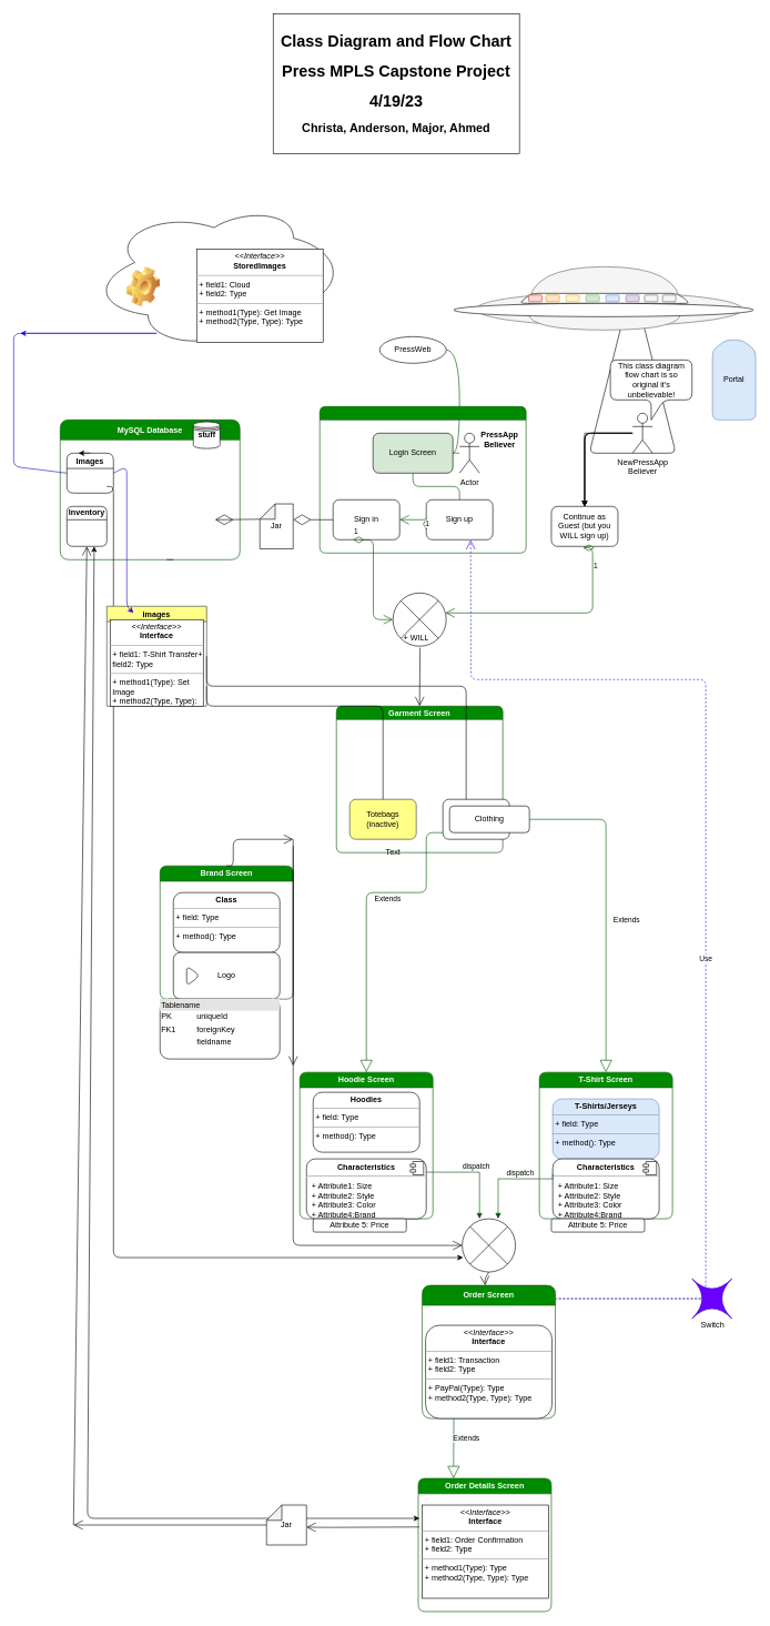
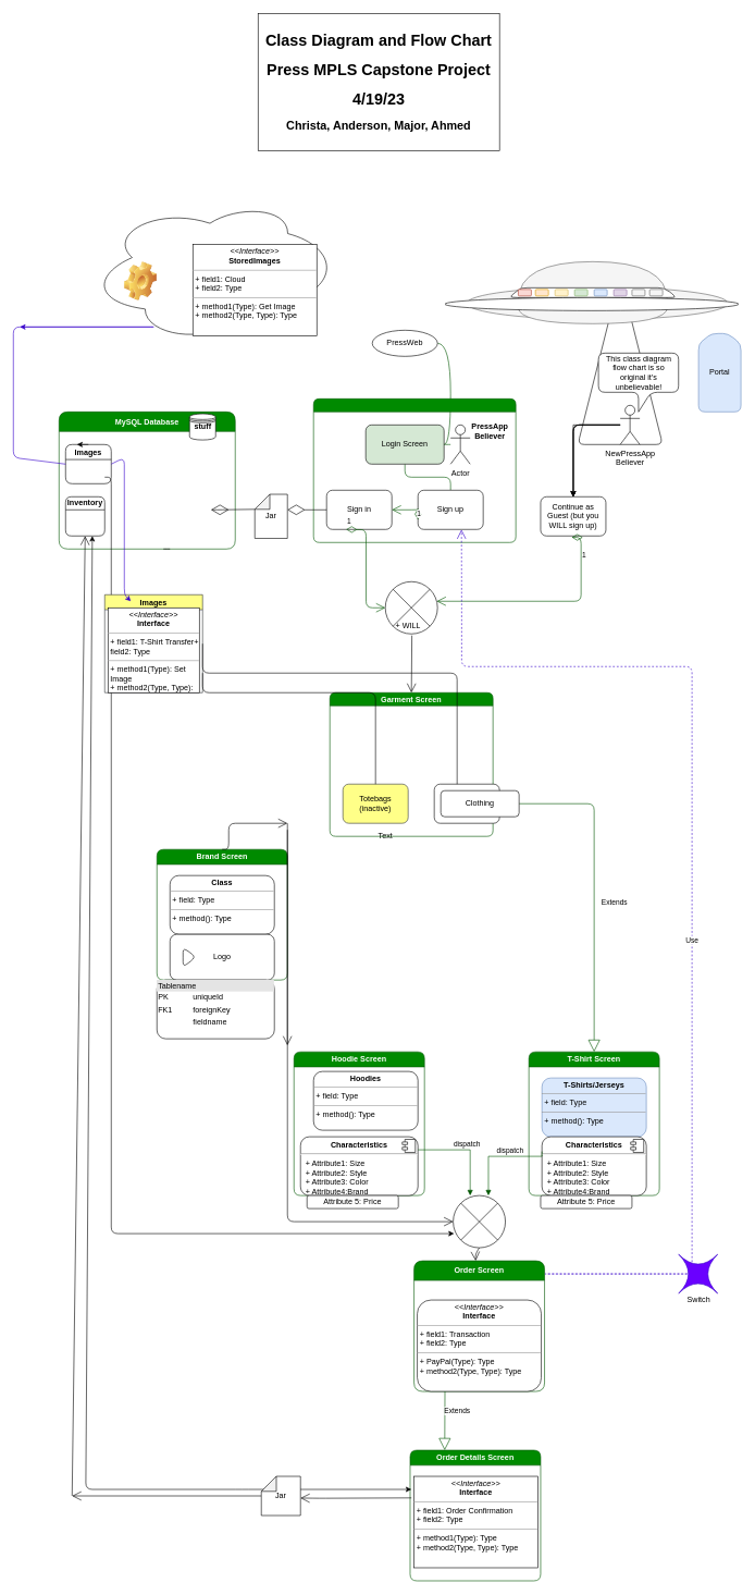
- <mxCell id="106" value="&lt;h1&gt;Class Diagram and Flow Chart&lt;/h1&gt;&lt;h1&gt;Press MPLS Capstone Project&lt;/h1&gt;&lt;h1&gt;4/19/23&lt;/h1&gt;&lt;h2&gt;Christa, Anderson, Major, Ahmed&lt;/h2&gt;" style="rounded=0;whiteSpace=wrap;html=1;" vertex="1" parent="1"><mxGeometry x="410" y="20" width="370" height="210" as="geometry" /></mxCell>
+ <mxCell id="106" value="&lt;h1&gt;Class Diagram and Flow Chart&lt;/h1&gt;&lt;h1&gt;Press MPLS Capstone Project&lt;/h1&gt;&lt;h1&gt;4/19/23&lt;/h1&gt;&lt;h2&gt;Christa, Anderson, Major, Ahmed&lt;/h2&gt;" style="rounded=0;whiteSpace=wrap;html=1;" vertex="1" parent="1"><mxGeometry x="395" y="20" width="370" height="210" as="geometry" /></mxCell>
- <mxCell id="42" value="Extends" style="endArrow=block;endSize=16;endFill=0;html=1;rounded=1;entryX=0.5;entryY=0;entryDx=0;entryDy=0;exitX=0.25;exitY=1;exitDx=0;exitDy=0;fillColor=#008a00;strokeColor=#005700;" parent="1" source="85" target="38" edge="1"><mxGeometry x="-0.172" y="10" width="160" relative="1" as="geometry"><mxPoint x="650" y="1690" as="sourcePoint" /><mxPoint x="810" y="1690" as="targetPoint" /><Array as="points"><mxPoint x="640" y="1250" /><mxPoint x="640" y="1340" /><mxPoint x="550" y="1340" /></Array><mxPoint as="offset" /></mxGeometry></mxCell>
- <mxCell id="39" value="&lt;p style=&quot;margin:0px;margin-top:4px;text-align:center;&quot;&gt;&lt;b&gt;Hoodies&lt;/b&gt;&lt;/p&gt;&lt;hr size=&quot;1&quot;&gt;&lt;p style=&quot;margin:0px;margin-left:4px;&quot;&gt;+ field: Type&lt;/p&gt;&lt;hr size=&quot;1&quot;&gt;&lt;p style=&quot;margin:0px;margin-left:4px;&quot;&gt;+ method(): Type&lt;/p&gt;" style="verticalAlign=top;align=left;overflow=fill;fontSize=12;fontFamily=Helvetica;html=1;whiteSpace=wrap;rounded=1;" parent="38" vertex="1"><mxGeometry x="20" y="30" width="160" height="90" as="geometry" /></mxCell>
+ <mxCell id="39" value="&lt;p style=&quot;margin:0px;margin-top:4px;text-align:center;&quot;&gt;&lt;b&gt;Hoodies&lt;/b&gt;&lt;/p&gt;&lt;hr size=&quot;1&quot;&gt;&lt;p style=&quot;margin:0px;margin-left:4px;&quot;&gt;+ field: Type&lt;/p&gt;&lt;hr size=&quot;1&quot;&gt;&lt;p style=&quot;margin:0px;margin-left:4px;&quot;&gt;+ method(): Type&lt;/p&gt;" style="verticalAlign=top;align=left;overflow=fill;fontSize=12;fontFamily=Helvetica;html=1;whiteSpace=wrap;rounded=1;" parent="38" vertex="1"><mxGeometry x="30" y="30" width="160" height="90" as="geometry" /></mxCell>
